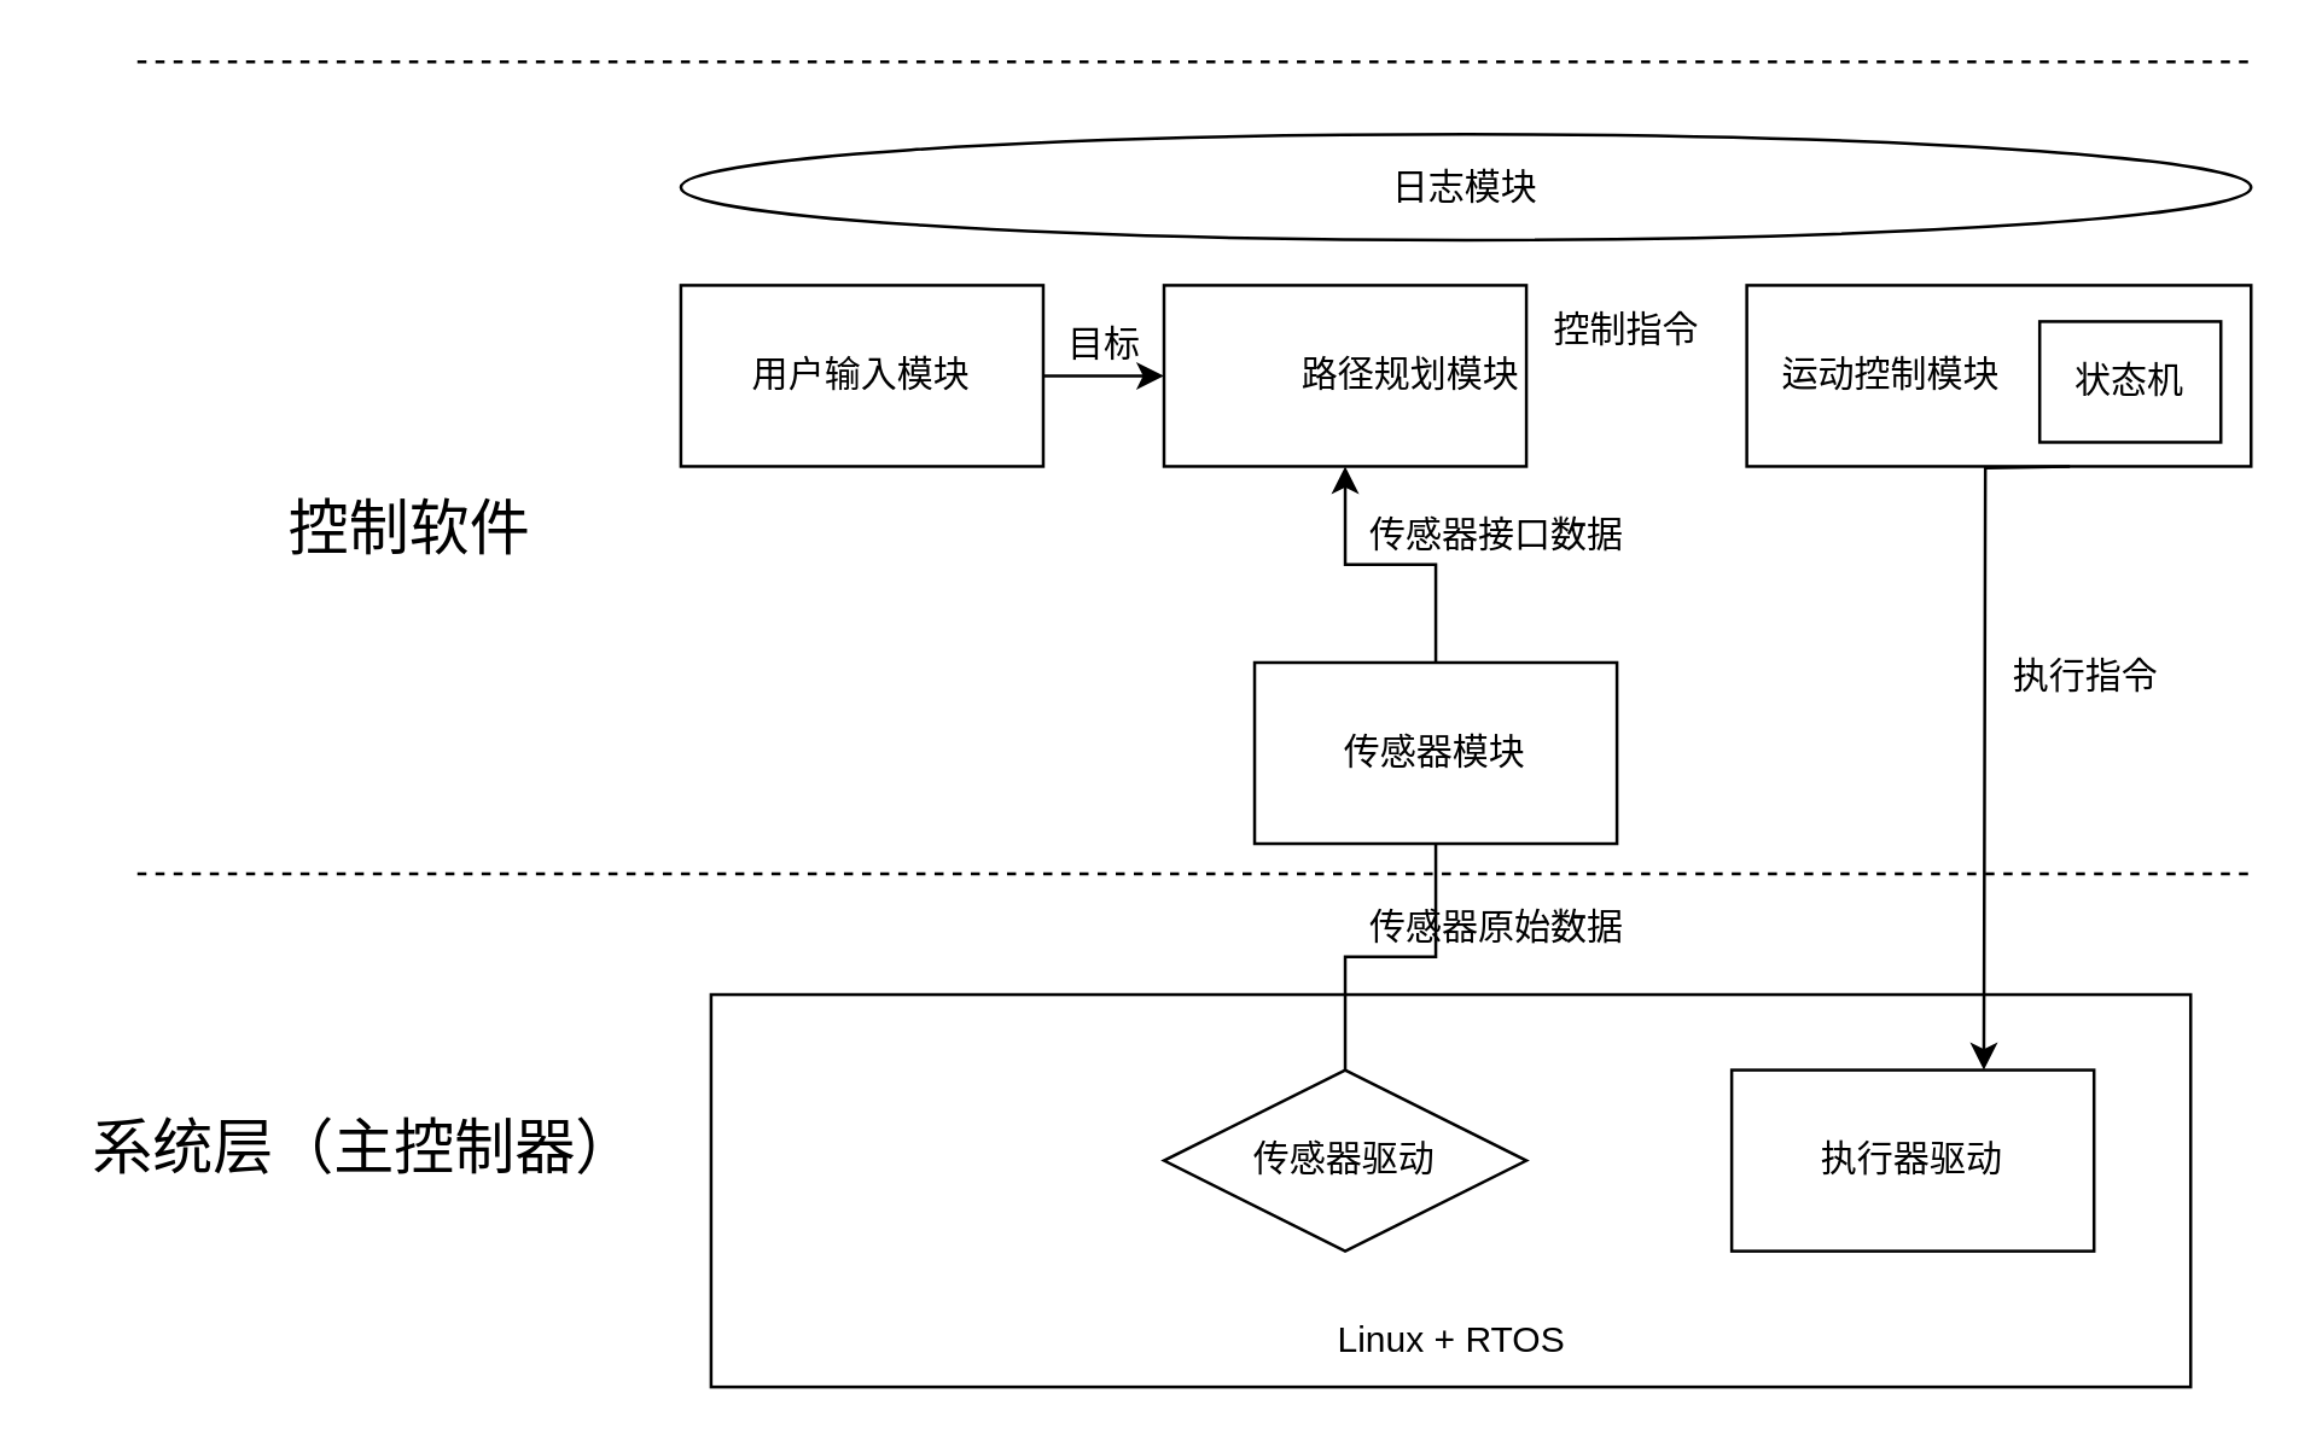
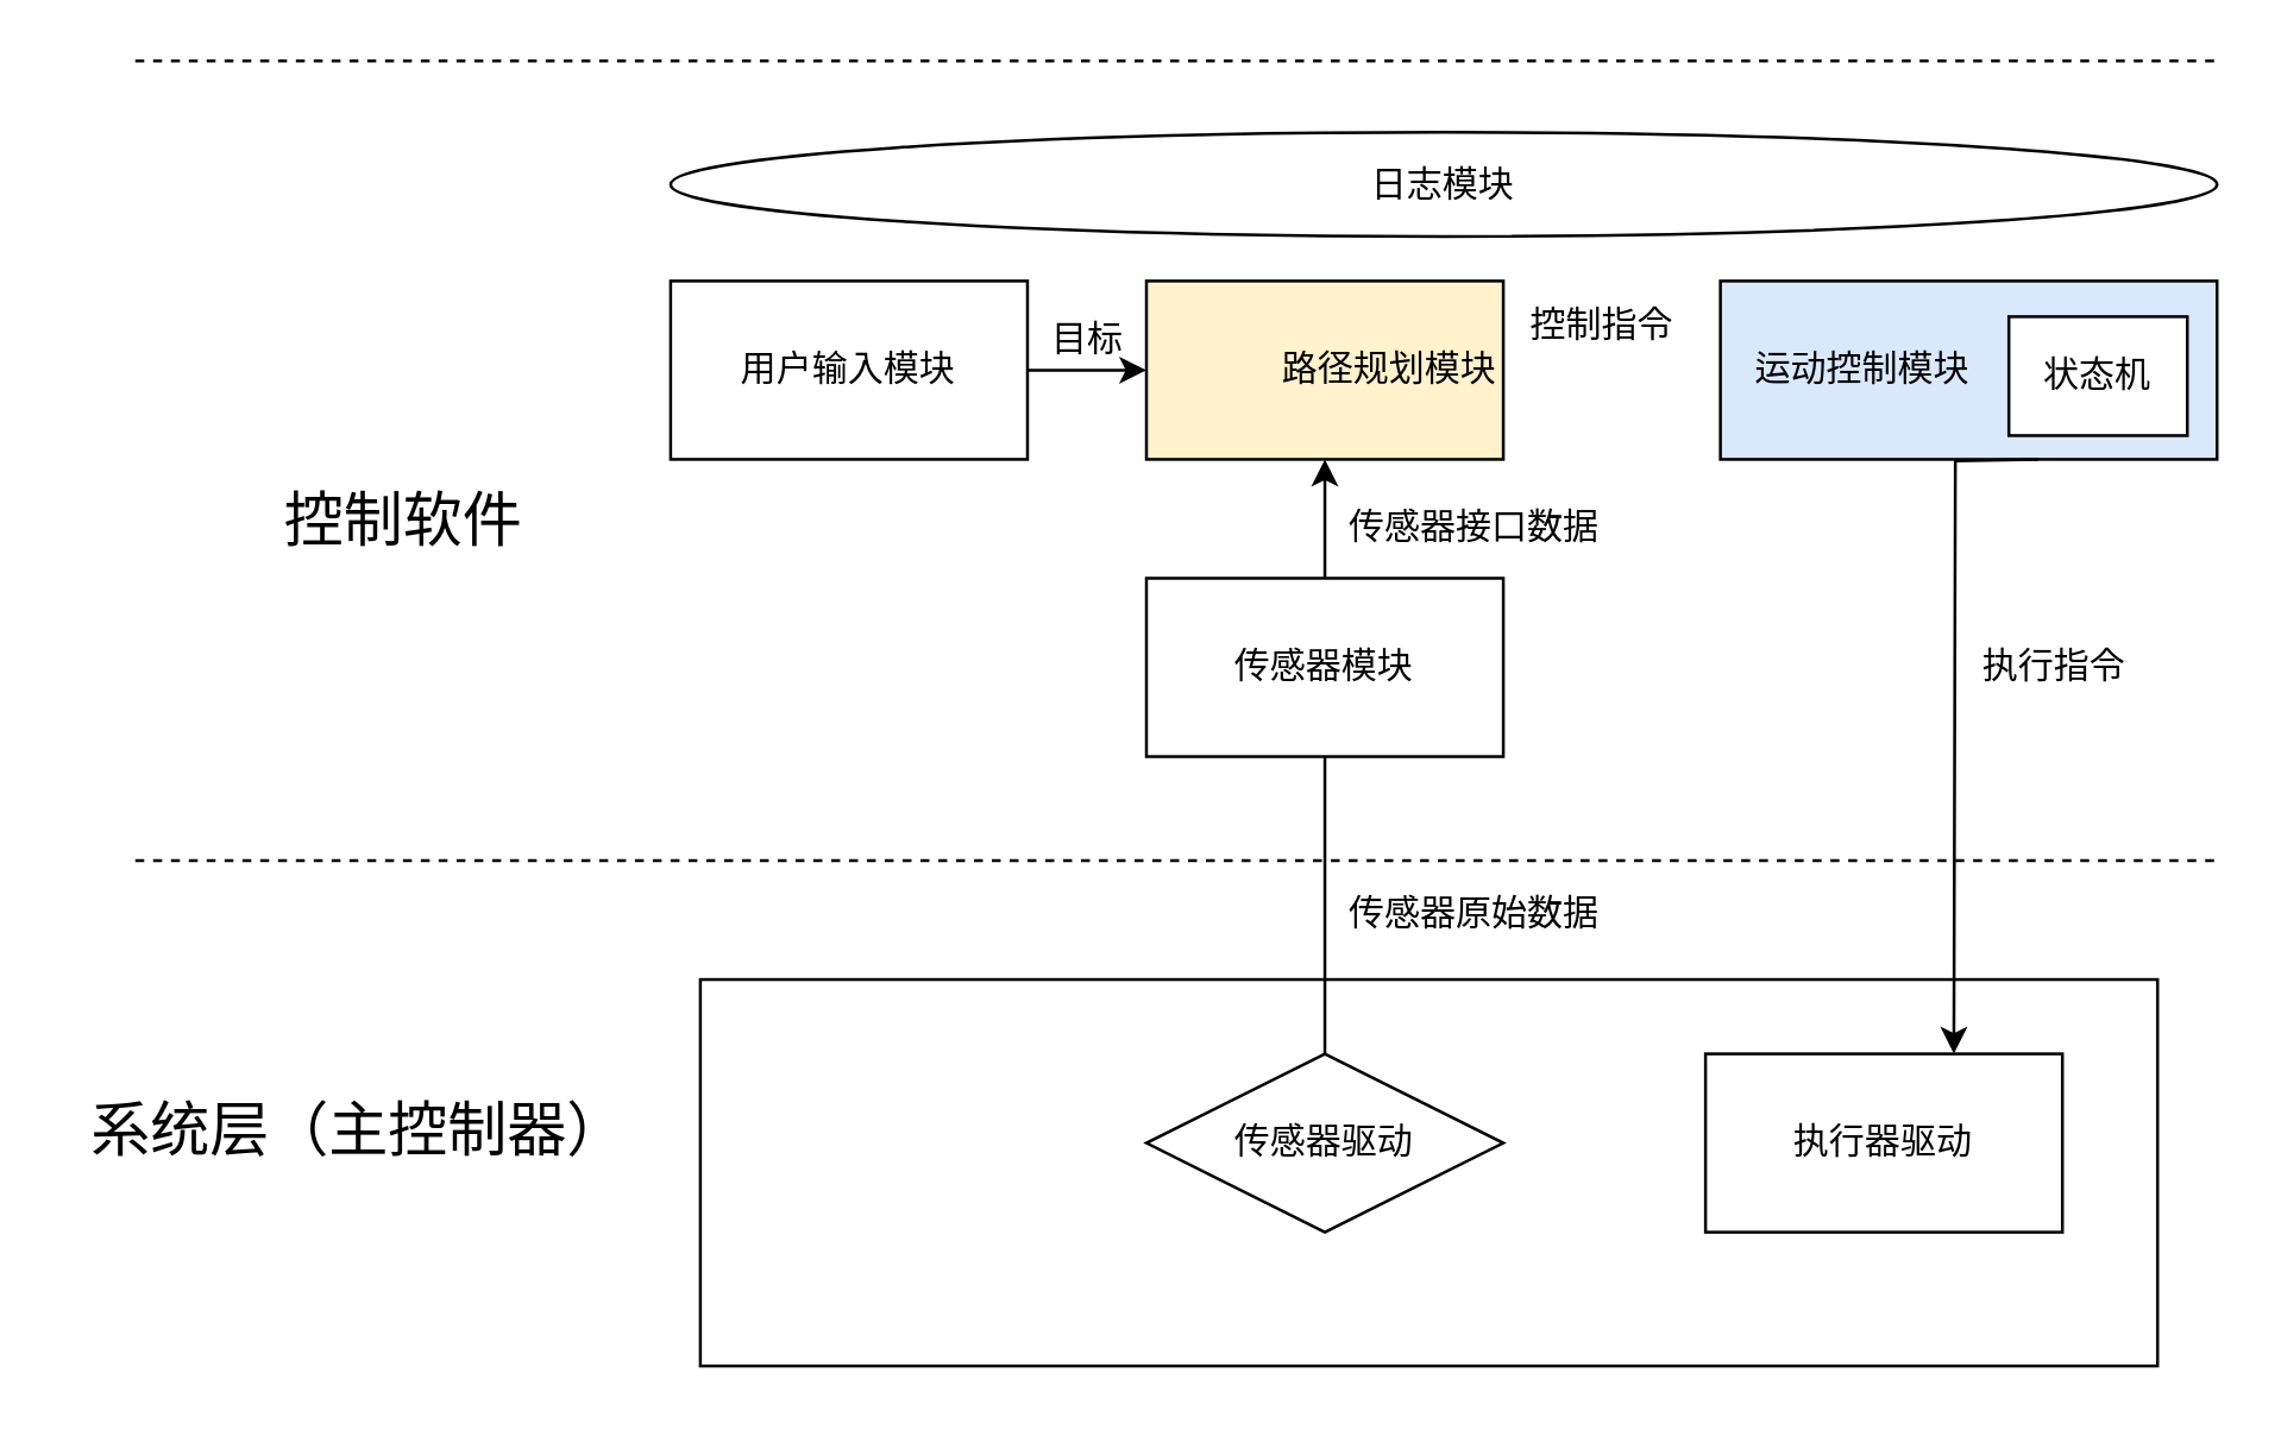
- <mxCell id="12" value="路径规划模块" style="rounded=0;whiteSpace=wrap;html=1;align=right;" vertex="1" parent="1"><mxGeometry x="385" y="94" width="120" height="60" as="geometry" /></mxCell>
+ <mxCell id="12" value="路径规划模块" style="rounded=0;whiteSpace=wrap;html=1;align=right;fillColor=#fff2cc;" vertex="1" parent="1"><mxGeometry x="385" y="94" width="120" height="60" as="geometry" /></mxCell>
- <mxCell id="10" value="运动&lt;span style=&quot;background-color: initial;&quot;&gt;控制模块&lt;/span&gt;" style="whiteSpace=wrap;html=1;rounded=0;align=left;spacingRight=11;spacingLeft=10;" vertex="1" parent="1"><mxGeometry x="578" y="94" width="167" height="60" as="geometry" /></mxCell>
+ <mxCell id="10" value="运动&lt;span style=&quot;background-color: initial;&quot;&gt;控制模块&lt;/span&gt;" style="whiteSpace=wrap;html=1;rounded=0;align=left;spacingRight=11;spacingLeft=10;fillColor=#dae8fc;" vertex="1" parent="1"><mxGeometry x="578" y="94" width="167" height="60" as="geometry" /></mxCell>
- <mxCell id="9" value="传感器模块" style="whiteSpace=wrap;html=1;rounded=0;" vertex="1" parent="1"><mxGeometry x="415" y="219" width="120" height="60" as="geometry" /></mxCell>
+ <mxCell id="9" value="传感器模块" style="whiteSpace=wrap;html=1;rounded=0;" vertex="1" parent="1"><mxGeometry x="385" y="194" width="120" height="60" as="geometry" /></mxCell>
- <mxCell id="6" value="Linux + RTOS" style="text;html=1;align=center;verticalAlign=middle;resizable=0;points=[];autosize=1;strokeColor=none;fillColor=none;" vertex="1" parent="1"><mxGeometry x="430" y="429" width="100" height="30" as="geometry" /></mxCell>
